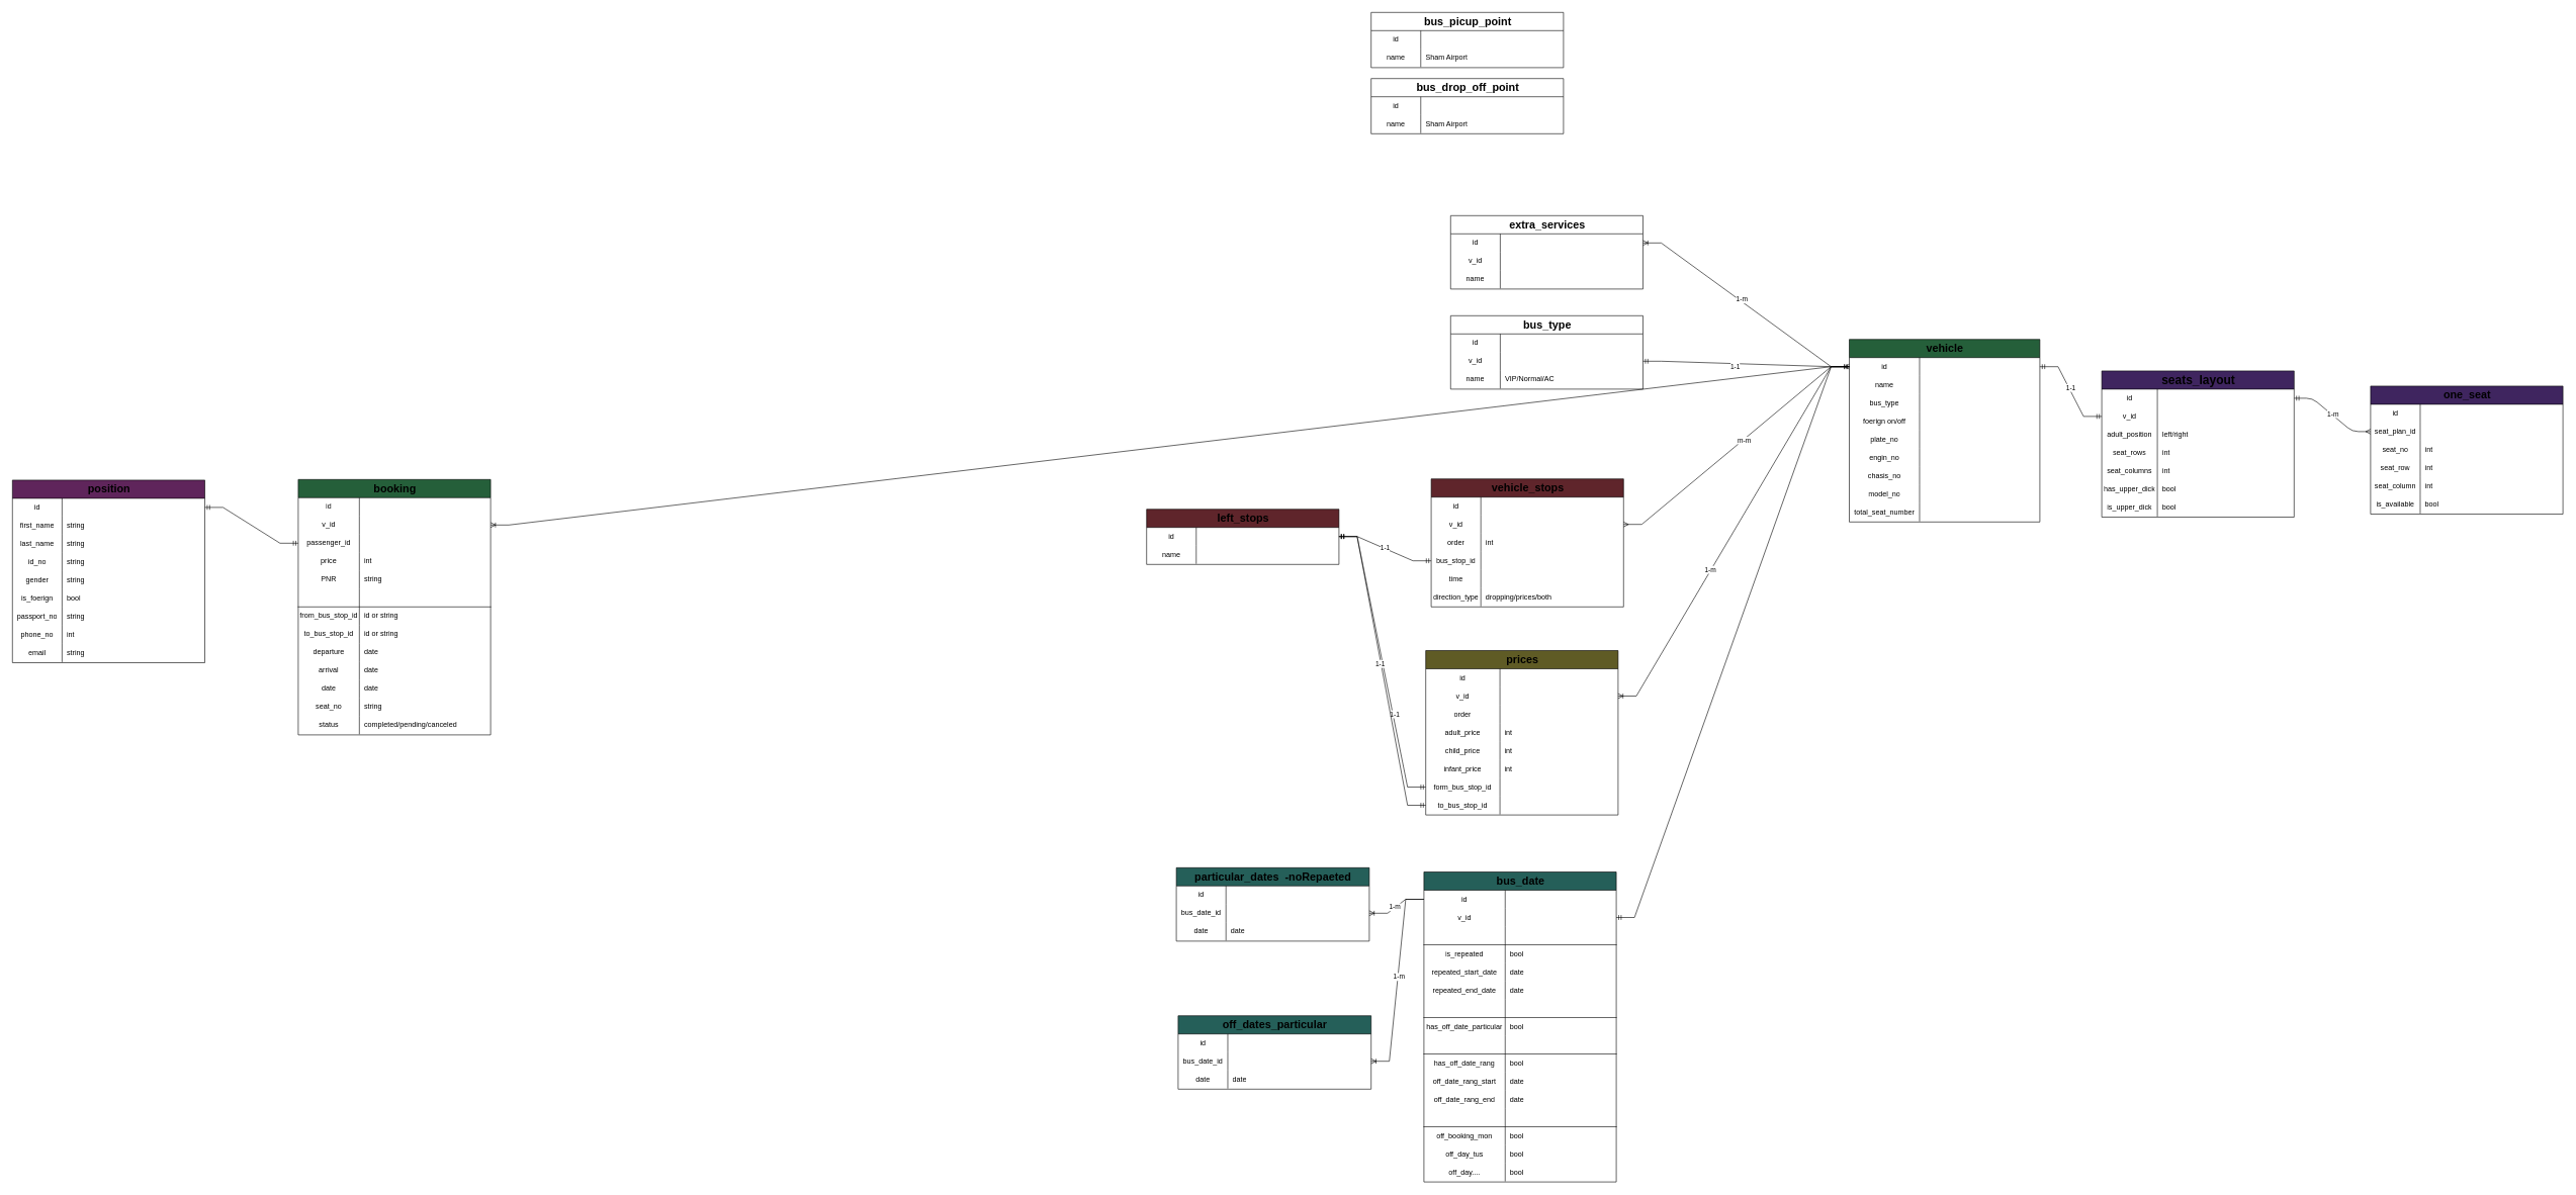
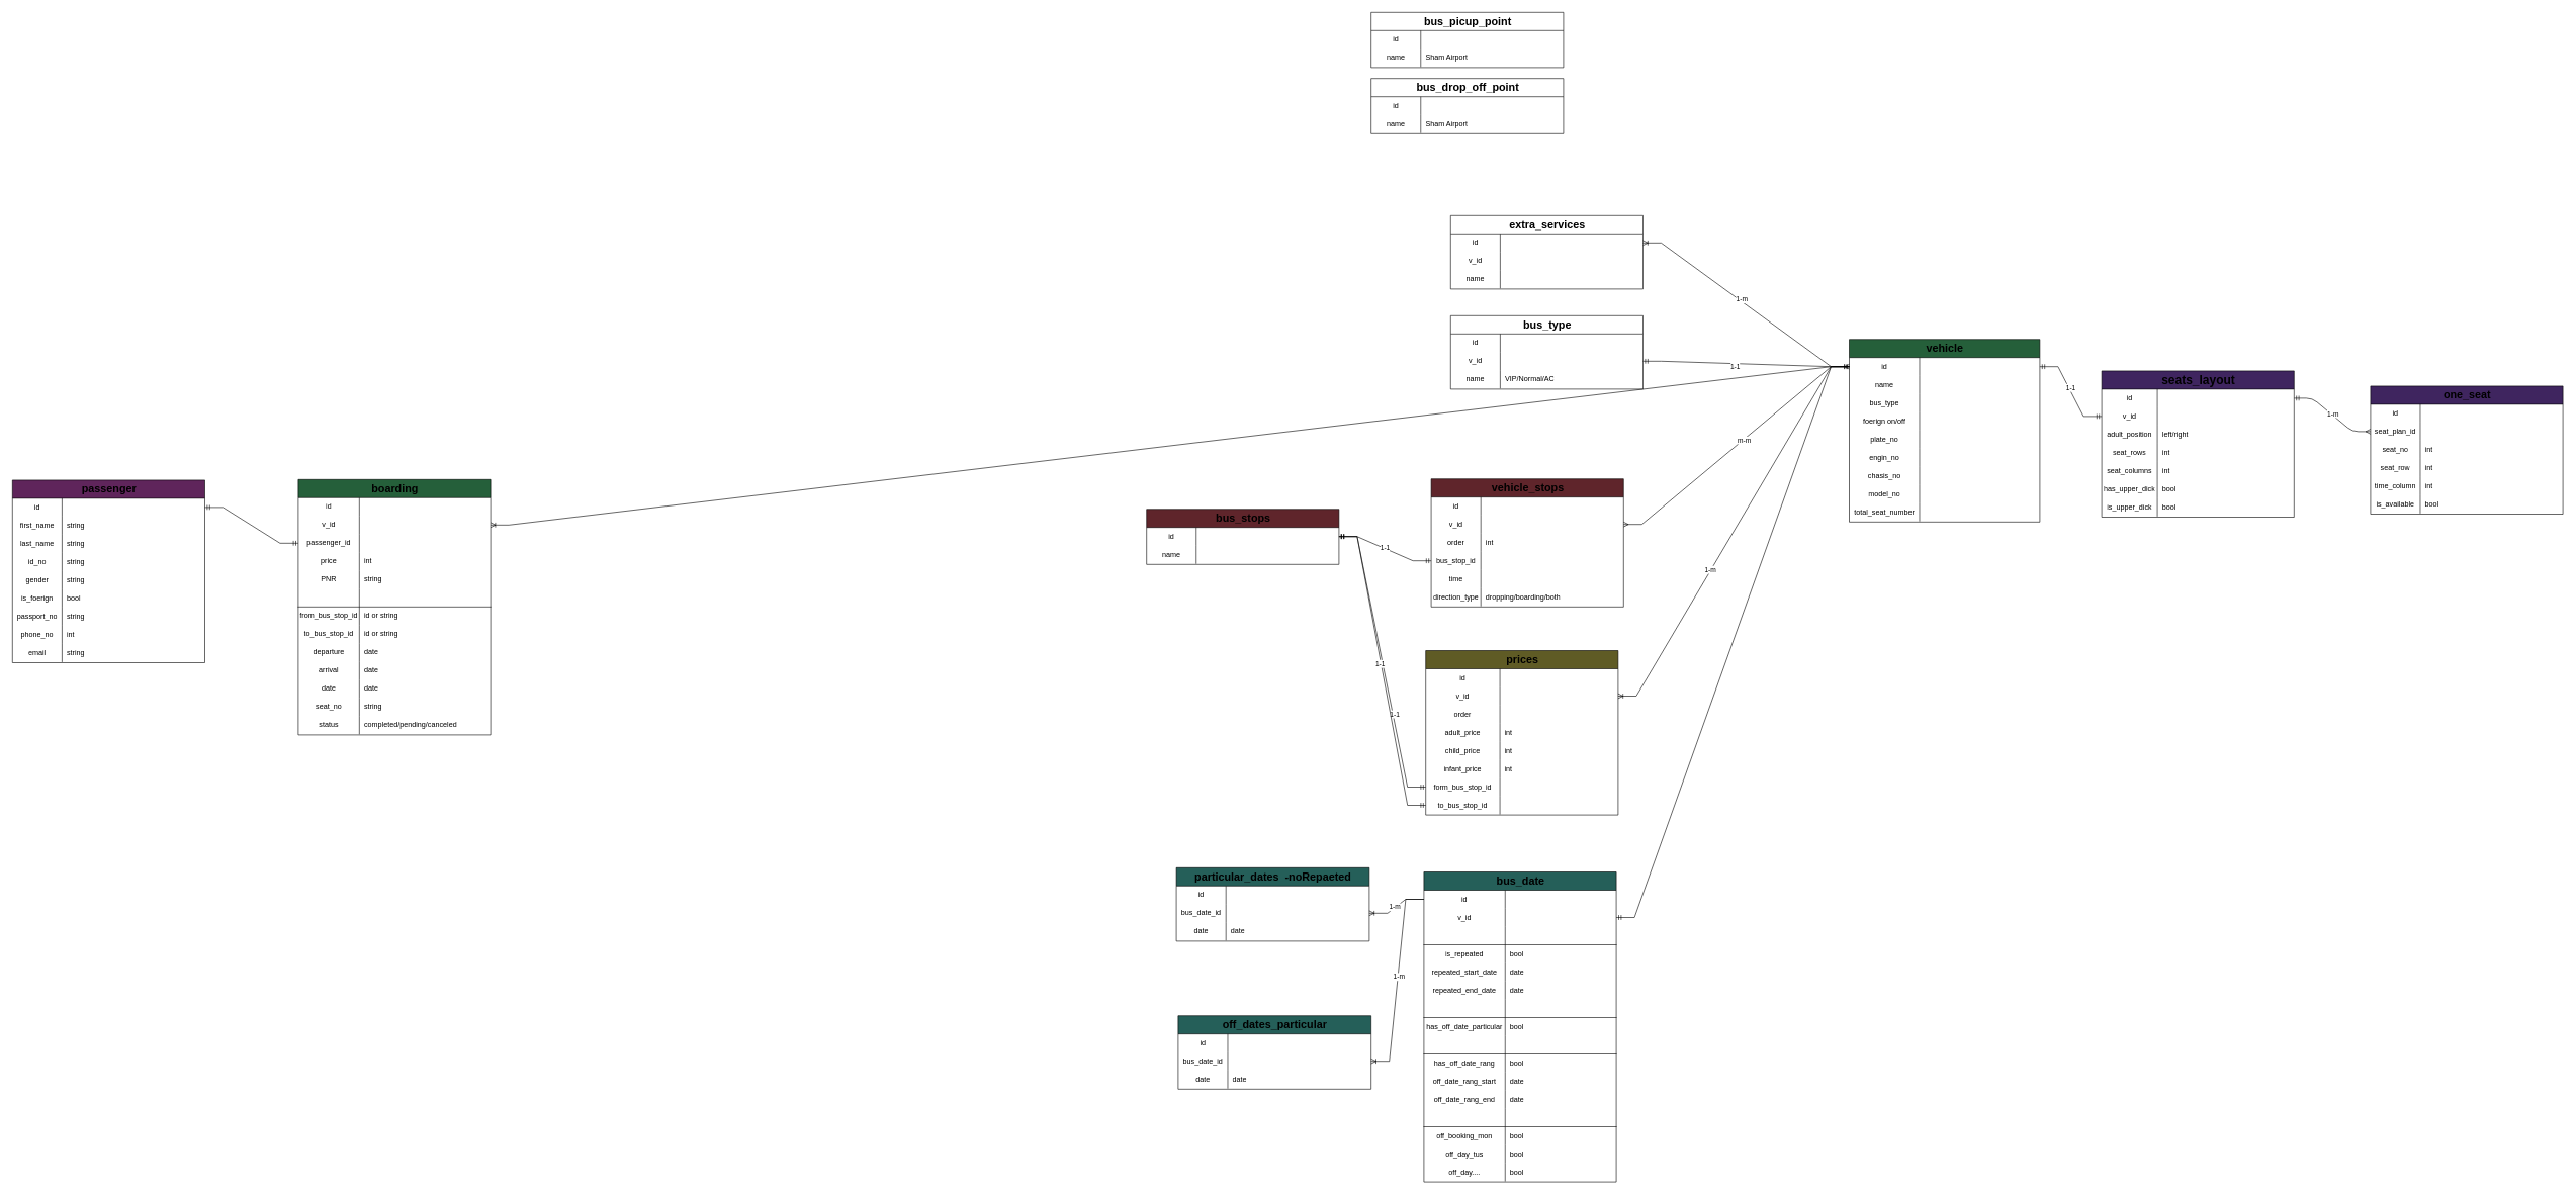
- <mxCell id="68" value="seat_column" style="shape=partialRectangle;connectable=0;fillColor=none;top=0;left=0;bottom=0;right=0;editable=1;overflow=hidden;whiteSpace=wrap;html=1;" parent="67" vertex="1"><mxGeometry width="81.792" height="30" as="geometry"><mxRectangle width="81.792" height="30" as="alternateBounds" /></mxGeometry></mxCell>
+ <mxCell id="68" value="time_column" style="shape=partialRectangle;connectable=0;fillColor=none;top=0;left=0;bottom=0;right=0;editable=1;overflow=hidden;whiteSpace=wrap;html=1;" parent="67" vertex="1"><mxGeometry width="81.792" height="30" as="geometry"><mxRectangle width="81.792" height="30" as="alternateBounds" /></mxGeometry></mxCell>
- <mxCell id="276" value="&lt;font style=&quot;font-size: 18px;&quot;&gt;booking&lt;/font&gt;" style="shape=table;startSize=30;container=1;collapsible=1;childLayout=tableLayout;fixedRows=1;rowLines=0;fontStyle=1;align=center;resizeLast=1;html=1;fillColor=#255f3a;" parent="1" vertex="1"><mxGeometry x="491" y="790" width="317" height="421" as="geometry" /></mxCell>
+ <mxCell id="276" value="&lt;font style=&quot;font-size: 18px;&quot;&gt;boarding&lt;/font&gt;" style="shape=table;startSize=30;container=1;collapsible=1;childLayout=tableLayout;fixedRows=1;rowLines=0;fontStyle=1;align=center;resizeLast=1;html=1;fillColor=#255f3a;" parent="1" vertex="1"><mxGeometry x="491" y="790" width="317" height="421" as="geometry" /></mxCell>
- <mxCell id="248" value="&lt;font style=&quot;font-size: 18px;&quot;&gt;position&lt;/font&gt;" style="shape=table;startSize=30;container=1;collapsible=1;childLayout=tableLayout;fixedRows=1;rowLines=0;fontStyle=1;align=center;resizeLast=1;html=1;fillColor=#5f255b;" parent="1" vertex="1"><mxGeometry x="20" y="791" width="317" height="301" as="geometry" /></mxCell>
+ <mxCell id="248" value="&lt;font style=&quot;font-size: 18px;&quot;&gt;passenger&lt;/font&gt;" style="shape=table;startSize=30;container=1;collapsible=1;childLayout=tableLayout;fixedRows=1;rowLines=0;fontStyle=1;align=center;resizeLast=1;html=1;fillColor=#5f255b;" parent="1" vertex="1"><mxGeometry x="20" y="791" width="317" height="301" as="geometry" /></mxCell>
- <mxCell id="134" value="&lt;font style=&quot;font-size: 18px;&quot;&gt;left_stops&lt;/font&gt;" style="shape=table;startSize=30;container=1;collapsible=1;childLayout=tableLayout;fixedRows=1;rowLines=0;fontStyle=1;align=center;resizeLast=1;html=1;fillColor=#5f252b;" parent="1" vertex="1"><mxGeometry x="1889" y="839" width="317" height="91" as="geometry" /></mxCell>
+ <mxCell id="134" value="&lt;font style=&quot;font-size: 18px;&quot;&gt;bus_stops&lt;/font&gt;" style="shape=table;startSize=30;container=1;collapsible=1;childLayout=tableLayout;fixedRows=1;rowLines=0;fontStyle=1;align=center;resizeLast=1;html=1;fillColor=#5f252b;" parent="1" vertex="1"><mxGeometry x="1889" y="839" width="317" height="91" as="geometry" /></mxCell>
- <mxCell id="129" value="dropping/prices/both" style="shape=partialRectangle;connectable=0;fillColor=none;top=0;left=0;bottom=0;right=0;align=left;spacingLeft=6;overflow=hidden;whiteSpace=wrap;html=1;" parent="127" vertex="1"><mxGeometry x="81.792" width="235.208" height="30" as="geometry"><mxRectangle width="235.208" height="30" as="alternateBounds" /></mxGeometry></mxCell>
+ <mxCell id="129" value="dropping/boarding/both" style="shape=partialRectangle;connectable=0;fillColor=none;top=0;left=0;bottom=0;right=0;align=left;spacingLeft=6;overflow=hidden;whiteSpace=wrap;html=1;" parent="127" vertex="1"><mxGeometry x="81.792" width="235.208" height="30" as="geometry"><mxRectangle width="235.208" height="30" as="alternateBounds" /></mxGeometry></mxCell>
